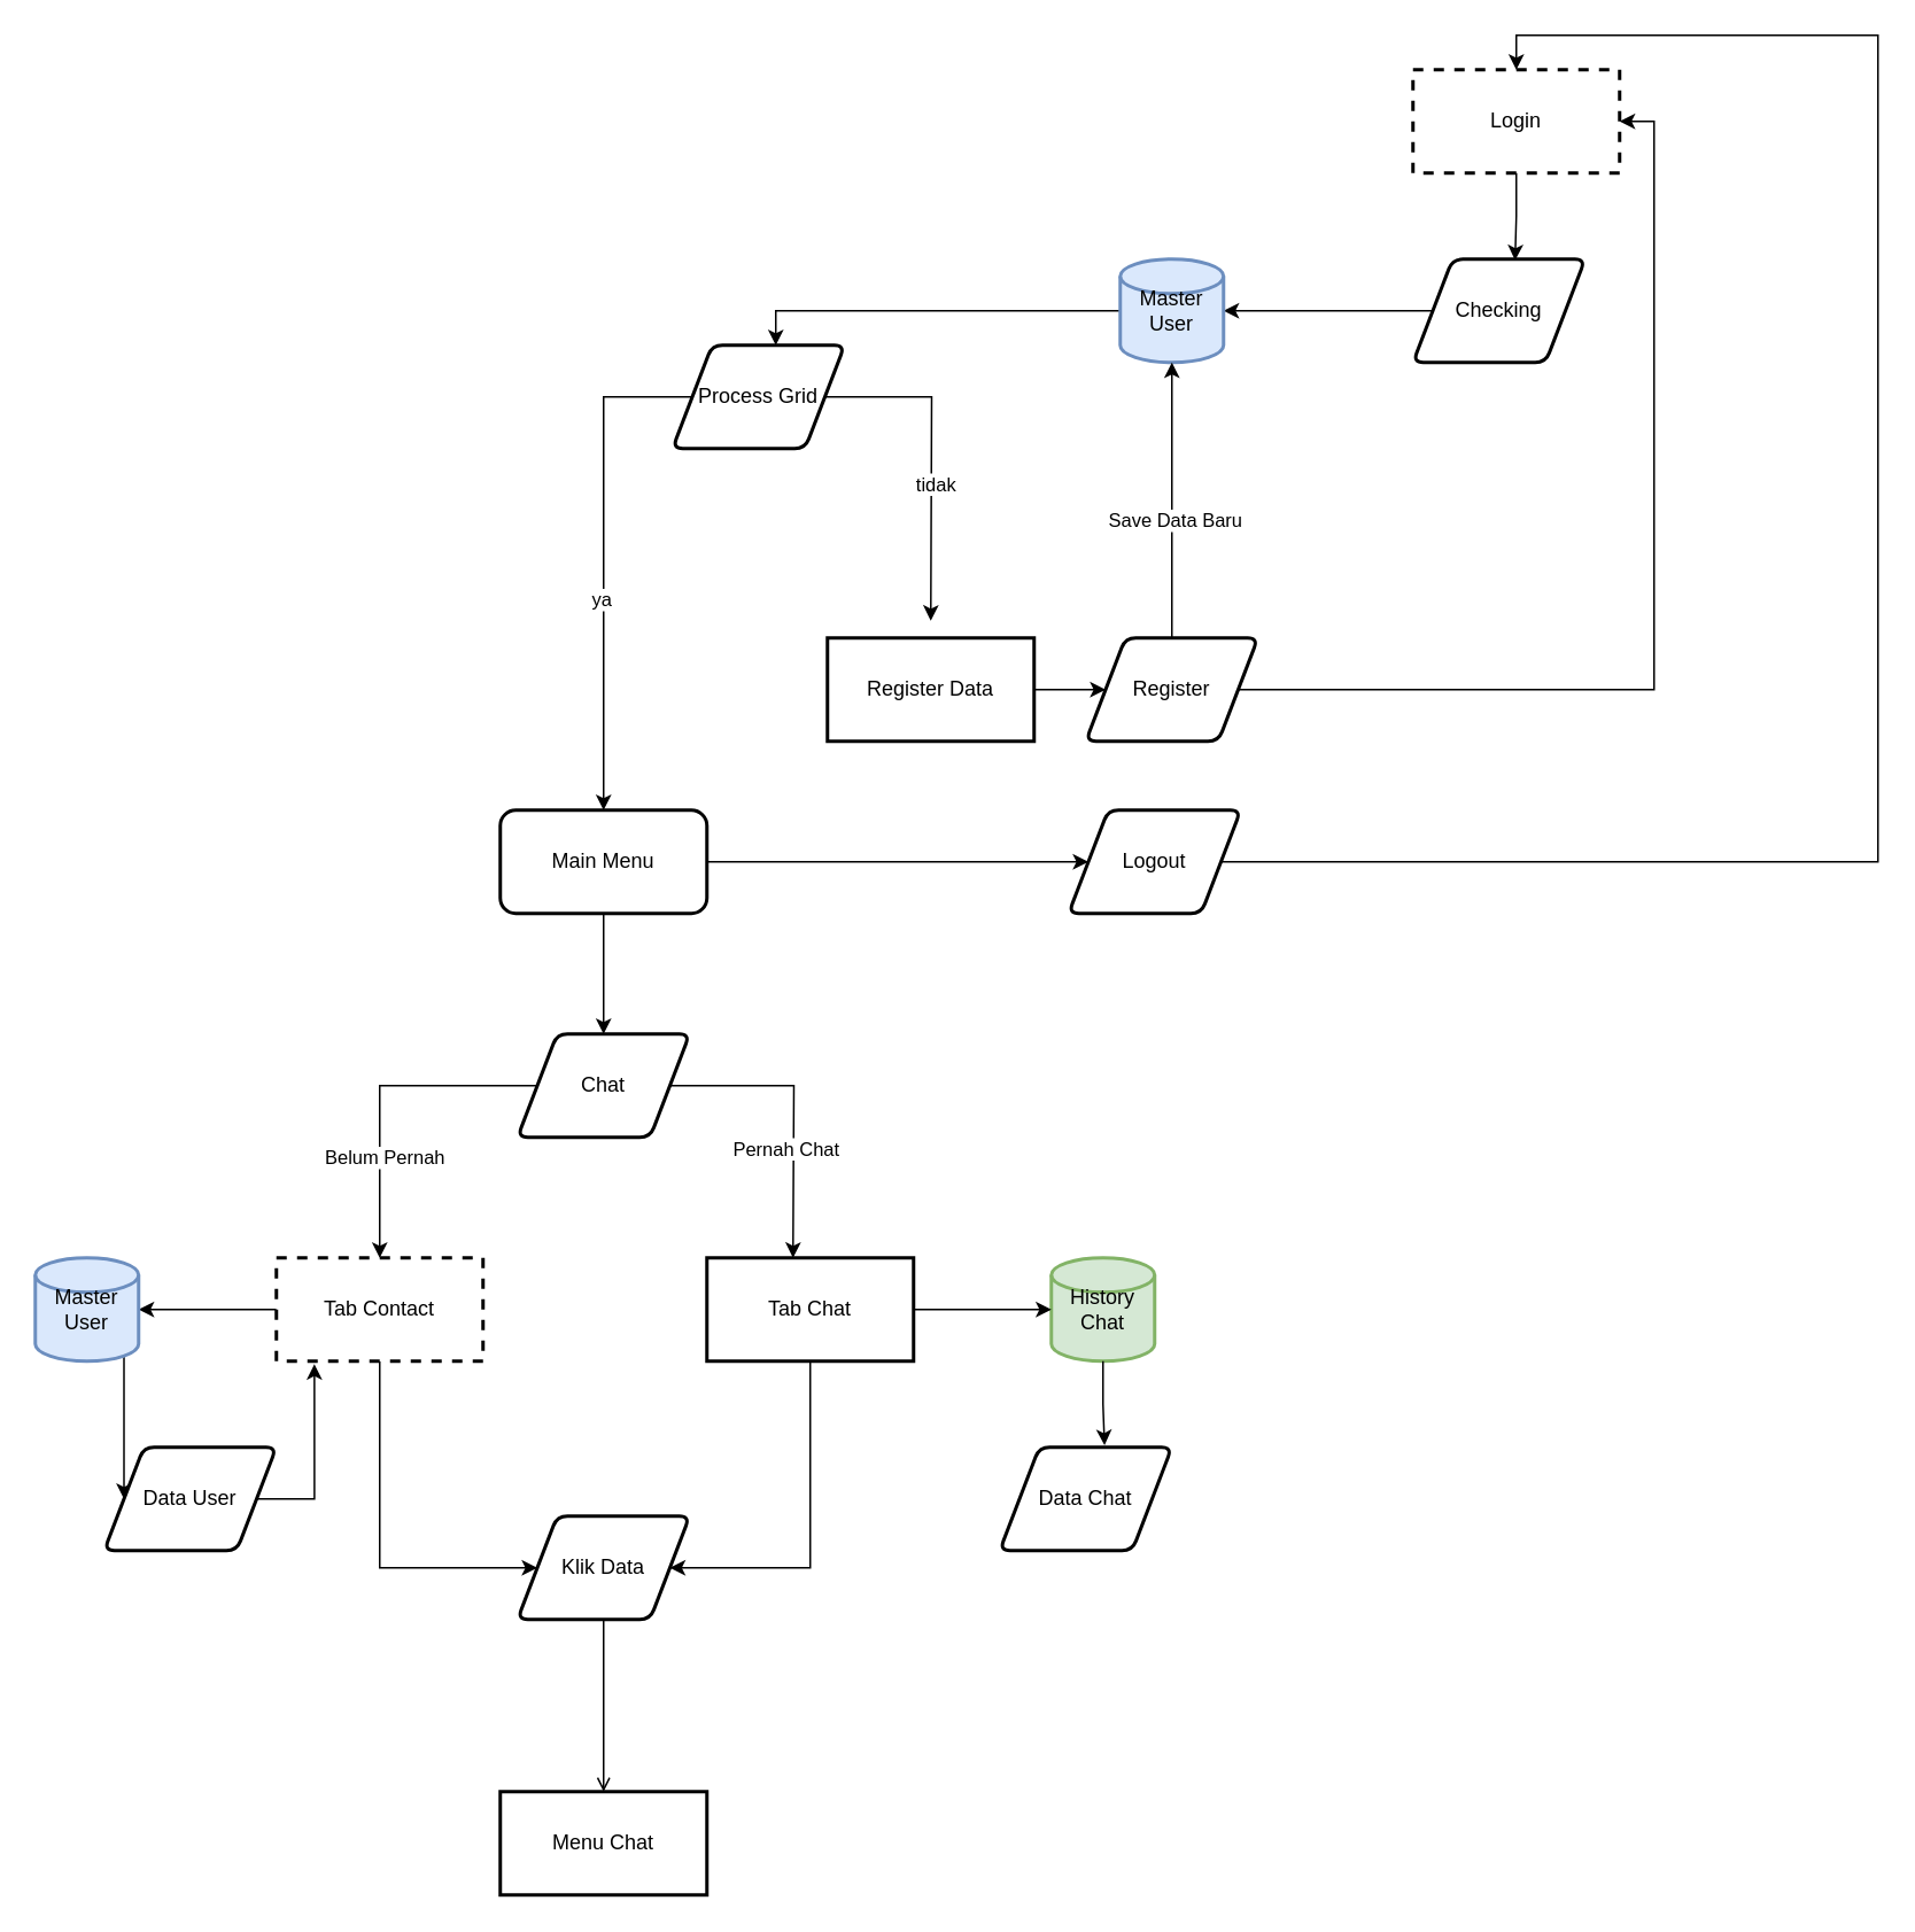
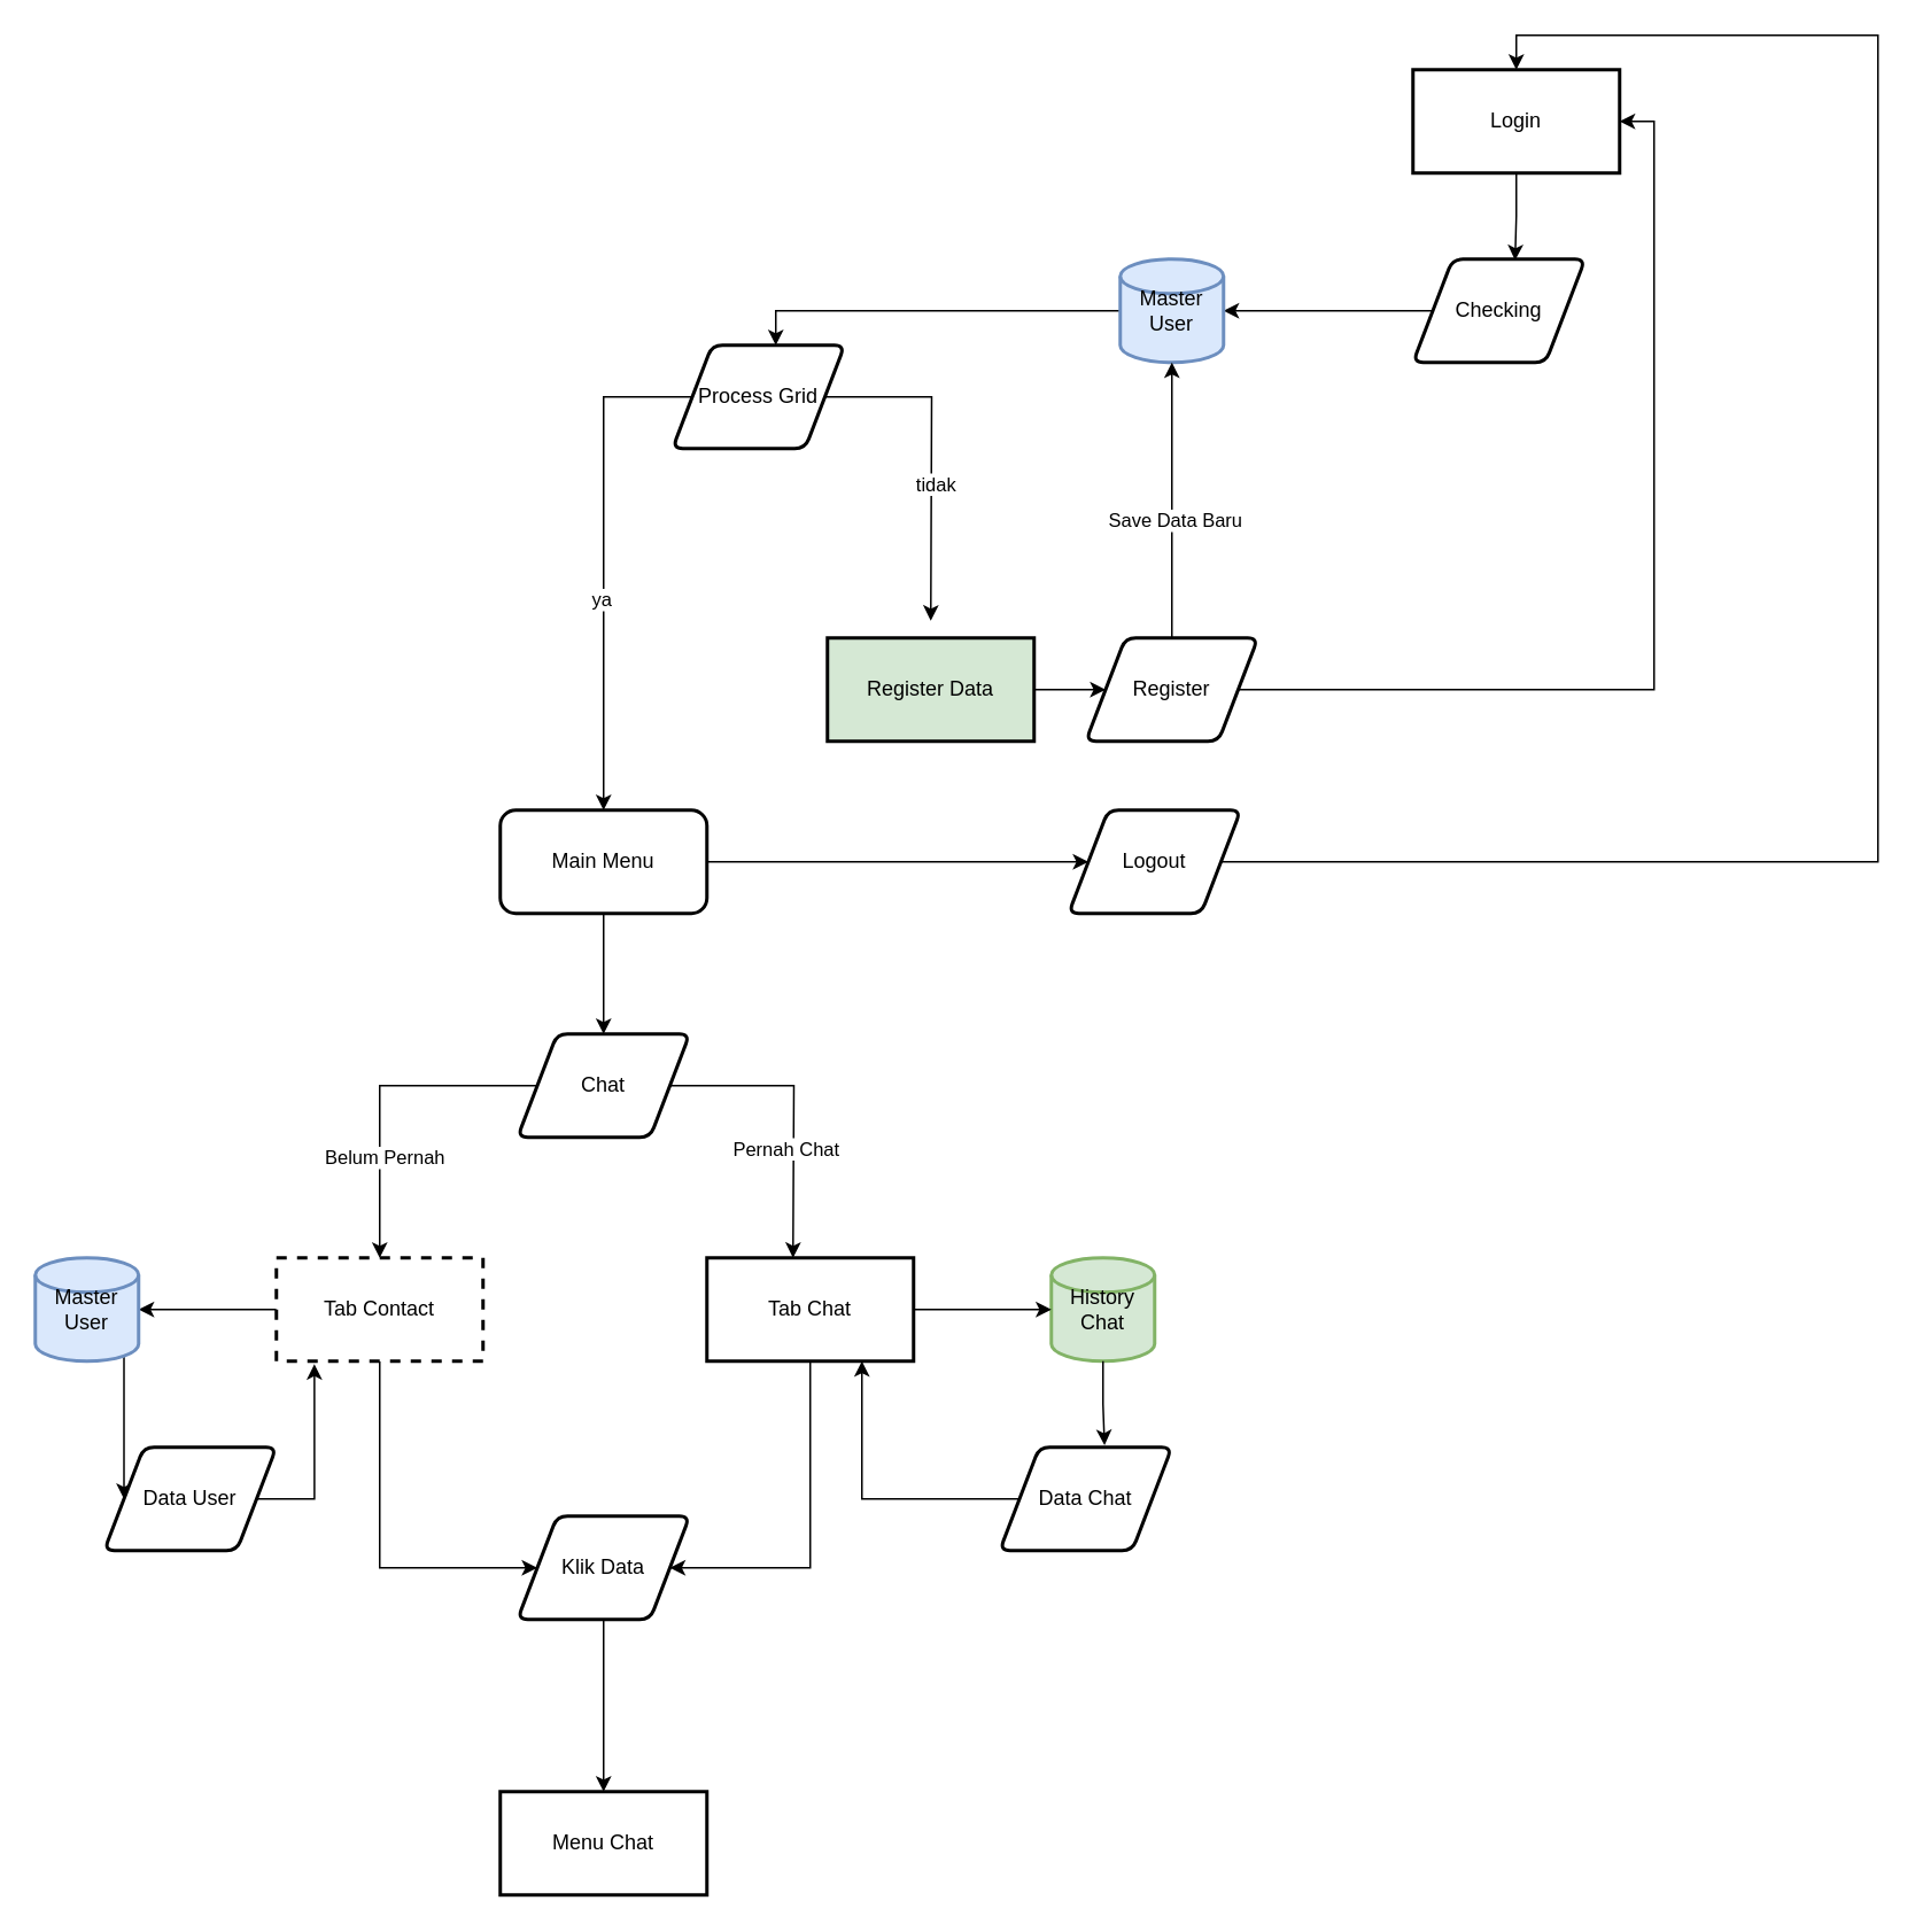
- <mxCell id="6" value="Login" style="whiteSpace=wrap;html=1;strokeWidth=2;dashed=1;" parent="1" vertex="1"><mxGeometry x="820" y="40" width="120" height="60" as="geometry" /></mxCell>
+ <mxCell id="6" value="Login" style="whiteSpace=wrap;html=1;strokeWidth=2;" parent="1" vertex="1"><mxGeometry x="820" y="40" width="120" height="60" as="geometry" /></mxCell>
- <mxCell id="16" value="Register Data" style="whiteSpace=wrap;html=1;strokeWidth=2;" parent="1" vertex="1"><mxGeometry x="480" y="370" width="120" height="60" as="geometry" /></mxCell>
+ <mxCell id="16" value="Register Data" style="whiteSpace=wrap;html=1;strokeWidth=2;fillColor=#d5e8d4;" parent="1" vertex="1"><mxGeometry x="480" y="370" width="120" height="60" as="geometry" /></mxCell>
+ <mxCell id="41" style="edgeStyle=orthogonalEdgeStyle;rounded=0;orthogonalLoop=1;jettySize=auto;html=1;exitX=0;exitY=0.5;exitDx=0;exitDy=0;entryX=0.75;entryY=1;entryDx=0;entryDy=0;" parent="1" source="42" target="31" edge="1"><mxGeometry relative="1" as="geometry" /></mxCell>
- <mxCell id="32" value="" style="edgeStyle=orthogonalEdgeStyle;rounded=0;orthogonalLoop=1;jettySize=auto;html=1;endArrow=open;" parent="1" source="33" target="34" edge="1"><mxGeometry relative="1" as="geometry" /></mxCell>
+ <mxCell id="32" value="" style="edgeStyle=orthogonalEdgeStyle;rounded=0;orthogonalLoop=1;jettySize=auto;html=1;" parent="1" source="33" target="34" edge="1"><mxGeometry relative="1" as="geometry" /></mxCell>
